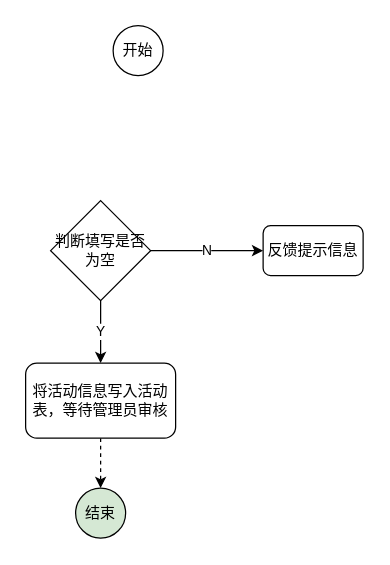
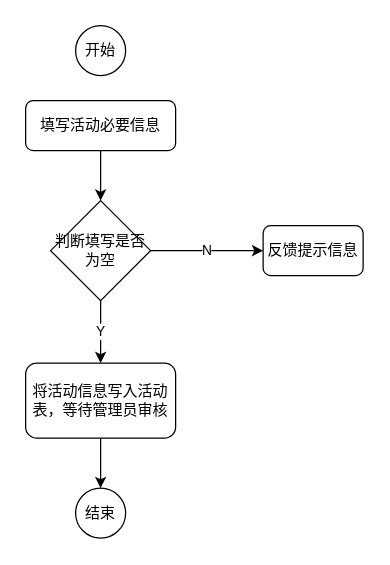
- <mxCell id="10" value="开始" style="ellipse;whiteSpace=wrap;html=1;aspect=fixed;" vertex="1" parent="1"><mxGeometry x="90" y="20" width="40" height="40" as="geometry" /></mxCell>
+ <mxCell id="10" value="开始" style="ellipse;whiteSpace=wrap;html=1;aspect=fixed;" vertex="1" parent="1"><mxGeometry x="60" y="20" width="40" height="40" as="geometry" /></mxCell>
+ <mxCell id="3" value="填写活动必要信息" style="rounded=1;whiteSpace=wrap;html=1;fontSize=12;glass=0;strokeWidth=1;shadow=0;" parent="1" vertex="1"><mxGeometry x="20" y="80" width="120" height="40" as="geometry" /></mxCell>
+ <mxCell id="2" style="edgeStyle=orthogonalEdgeStyle;rounded=0;orthogonalLoop=1;jettySize=auto;html=1;entryX=0.5;entryY=0;entryDx=0;entryDy=0;" parent="1" source="3" target="6" edge="1"><mxGeometry relative="1" as="geometry" /></mxCell>
- <mxCell id="8" style="edgeStyle=orthogonalEdgeStyle;rounded=0;orthogonalLoop=1;jettySize=auto;html=1;entryX=0.5;entryY=0;entryDx=0;entryDy=0;dashed=1;" edge="1" parent="1" source="9" target="11"><mxGeometry relative="1" as="geometry" /></mxCell>
+ <mxCell id="8" style="edgeStyle=orthogonalEdgeStyle;rounded=0;orthogonalLoop=1;jettySize=auto;html=1;entryX=0.5;entryY=0;entryDx=0;entryDy=0;" edge="1" parent="1" source="9" target="11"><mxGeometry relative="1" as="geometry" /></mxCell>
- <mxCell id="11" value="结束" style="ellipse;whiteSpace=wrap;html=1;aspect=fixed;fillColor=#d5e8d4;" vertex="1" parent="1"><mxGeometry x="60" y="390" width="40" height="40" as="geometry" /></mxCell>
+ <mxCell id="11" value="结束" style="ellipse;whiteSpace=wrap;html=1;aspect=fixed;" vertex="1" parent="1"><mxGeometry x="60" y="390" width="40" height="40" as="geometry" /></mxCell>
